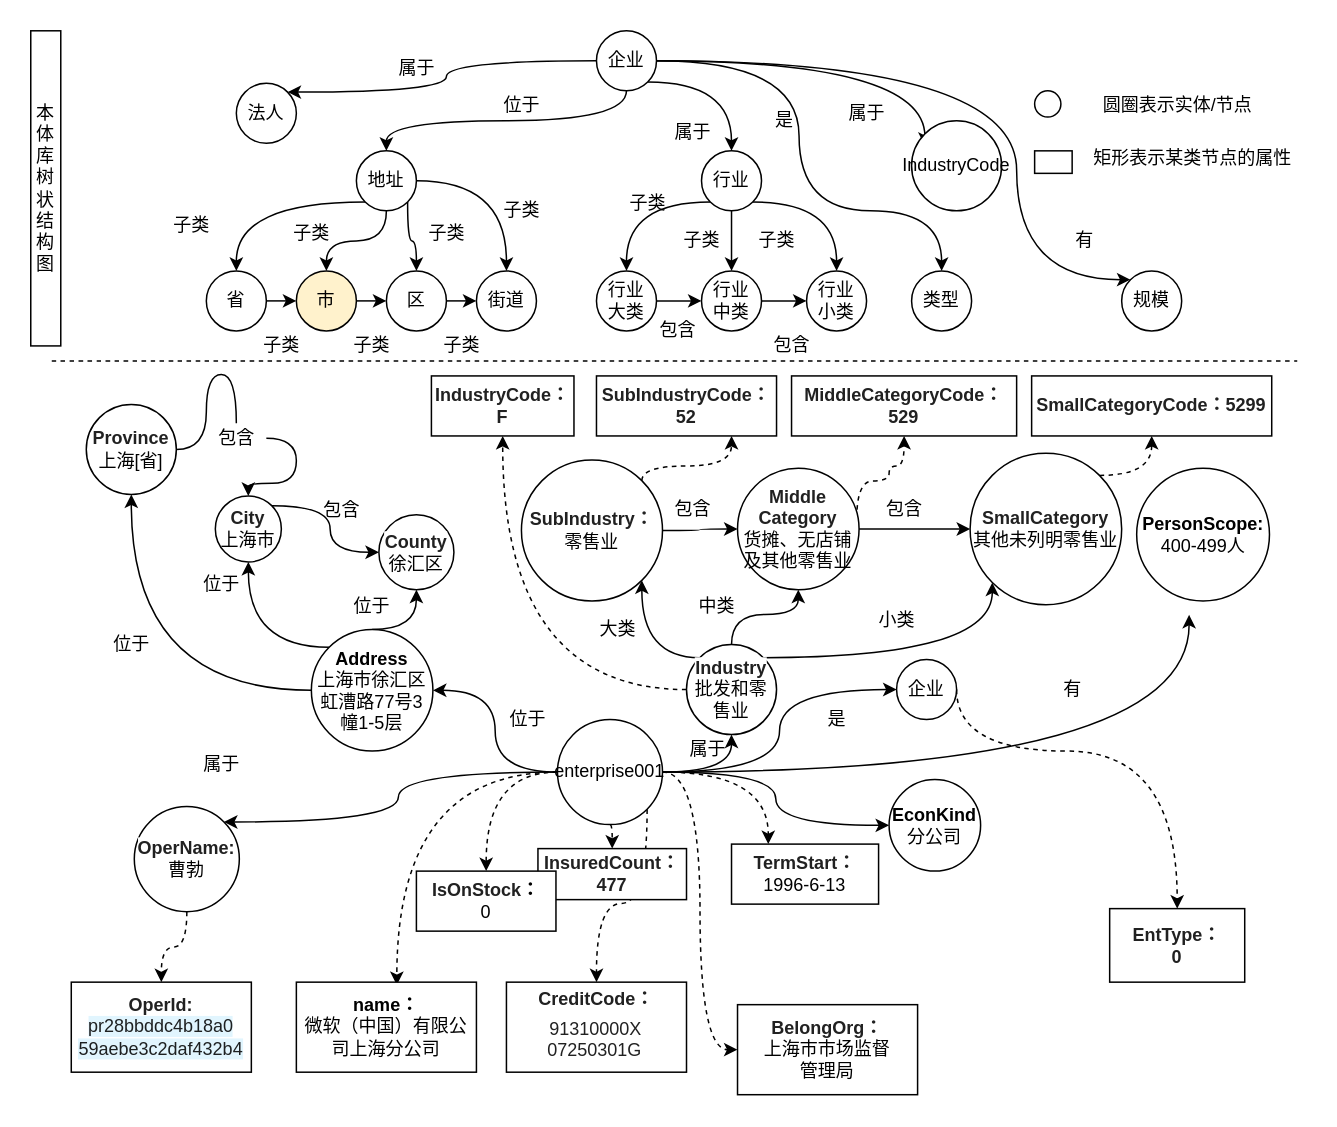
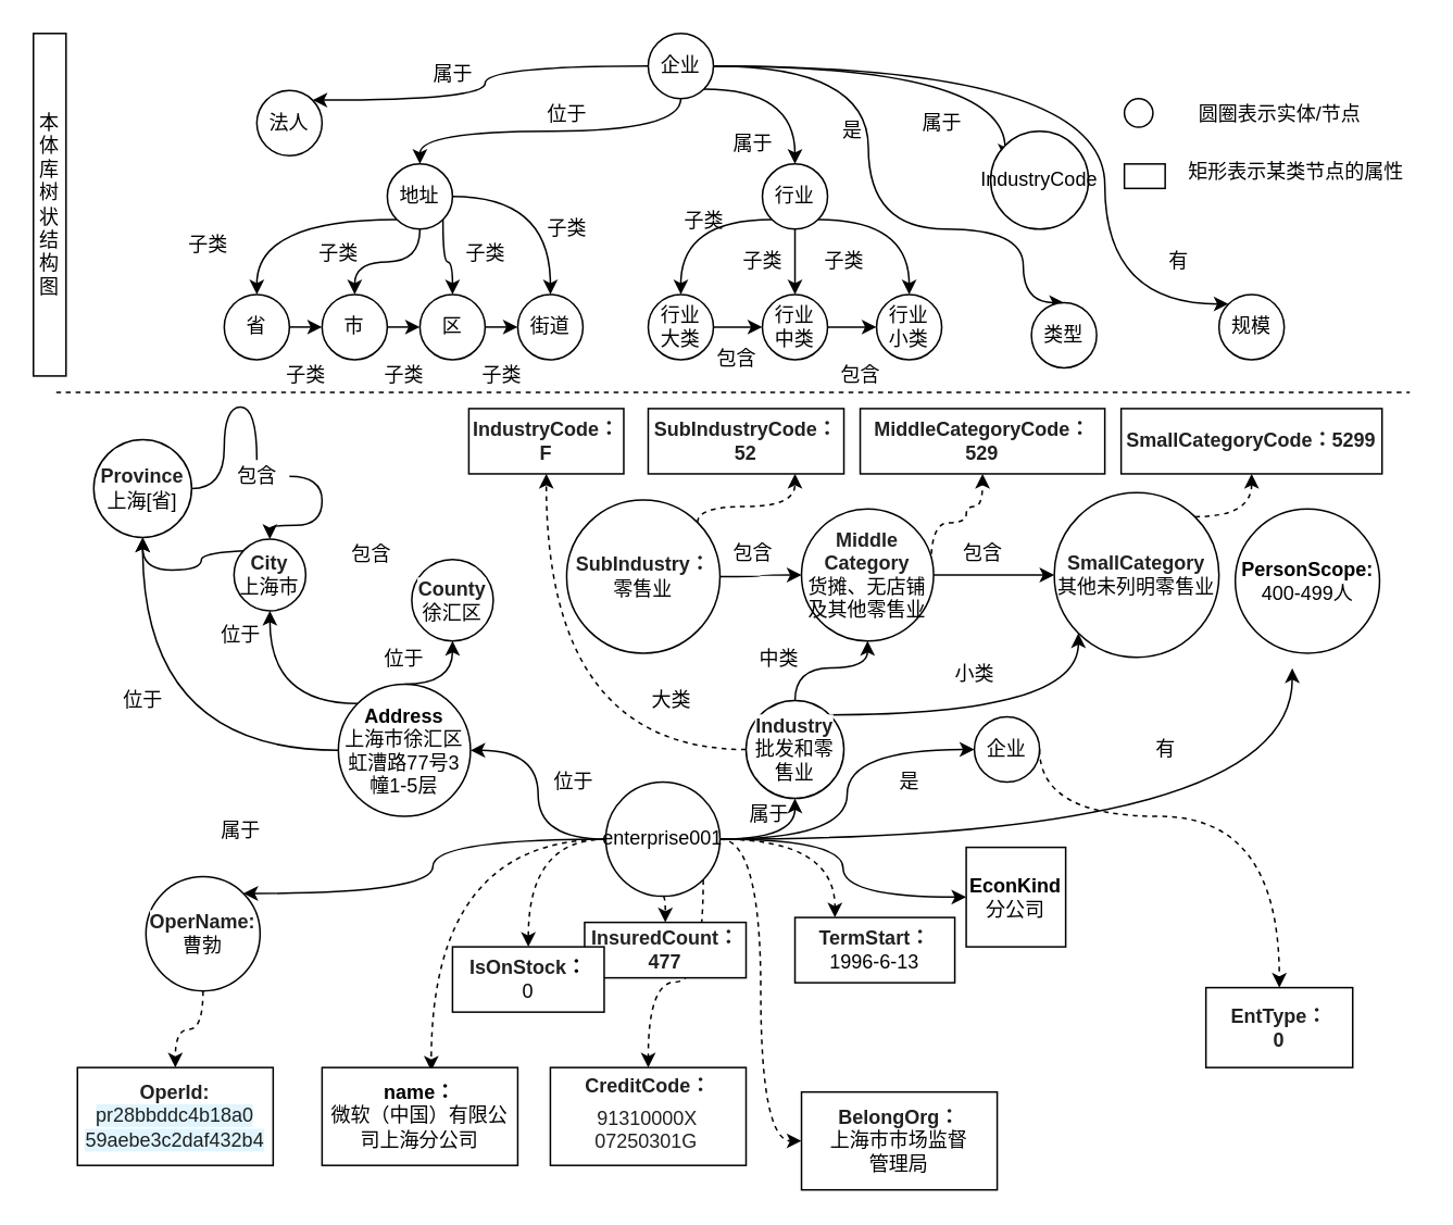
- <mxCell id="17" value="市" style="ellipse;whiteSpace=wrap;html=1;aspect=fixed;fillColor=#fff2cc;" vertex="1" parent="1"><mxGeometry x="197" y="180" width="40" height="40" as="geometry" /></mxCell>
+ <mxCell id="17" value="市" style="ellipse;whiteSpace=wrap;html=1;aspect=fixed;" vertex="1" parent="1"><mxGeometry x="197" y="180" width="40" height="40" as="geometry" /></mxCell>
- <mxCell id="112" value="类型" style="ellipse;whiteSpace=wrap;html=1;aspect=fixed;" vertex="1" parent="1"><mxGeometry x="607" y="180" width="40" height="40" as="geometry" /></mxCell>
+ <mxCell id="112" value="类型" style="ellipse;whiteSpace=wrap;html=1;aspect=fixed;" vertex="1" parent="1"><mxGeometry x="632" y="185" width="40" height="40" as="geometry" /></mxCell>
- <mxCell id="62" style="edgeStyle=orthogonalEdgeStyle;curved=1;rounded=0;orthogonalLoop=1;jettySize=auto;html=1;exitX=1;exitY=0;exitDx=0;exitDy=0;entryX=0;entryY=0.5;entryDx=0;entryDy=0;" edge="1" parent="1" source="63" target="61"><mxGeometry relative="1" as="geometry" /></mxCell>
+ <mxCell id="62" style="edgeStyle=orthogonalEdgeStyle;curved=1;rounded=0;orthogonalLoop=1;jettySize=auto;html=1;exitX=1;exitY=0;exitDx=0;exitDy=0;" edge="1" parent="1" source="63" target="65"><mxGeometry relative="1" as="geometry" /></mxCell>
- <mxCell id="88" value="大类" style="text;html=1;resizable=0;autosize=1;align=center;verticalAlign=middle;points=[];fillColor=none;strokeColor=none;rounded=0;" vertex="1" parent="1"><mxGeometry x="391" y="409" width="40" height="20" as="geometry" /></mxCell>
+ <mxCell id="88" value="大类" style="text;html=1;resizable=0;autosize=1;align=center;verticalAlign=middle;points=[];fillColor=none;strokeColor=none;rounded=0;" vertex="1" parent="1"><mxGeometry x="391" y="419" width="40" height="20" as="geometry" /></mxCell>
- <mxCell id="83" style="edgeStyle=orthogonalEdgeStyle;curved=1;rounded=0;orthogonalLoop=1;jettySize=auto;html=1;exitX=0;exitY=0;exitDx=0;exitDy=0;entryX=1;entryY=1;entryDx=0;entryDy=0;" edge="1" parent="1" source="87" target="75"><mxGeometry relative="1" as="geometry" /></mxCell>
- <mxCell id="124" value="&lt;b&gt;EconKind&lt;/b&gt;&lt;br&gt;分公司" style="ellipse;whiteSpace=wrap;html=1;aspect=fixed;" vertex="1" parent="1"><mxGeometry x="592" y="519" width="61" height="61" as="geometry" /></mxCell>
+ <mxCell id="124" value="&lt;b&gt;EconKind&lt;/b&gt;&lt;br&gt;分公司" style="whiteSpace=wrap;html=1;aspect=fixed;rounded=0;" vertex="1" parent="1"><mxGeometry x="592" y="519" width="61" height="61" as="geometry" /></mxCell>
